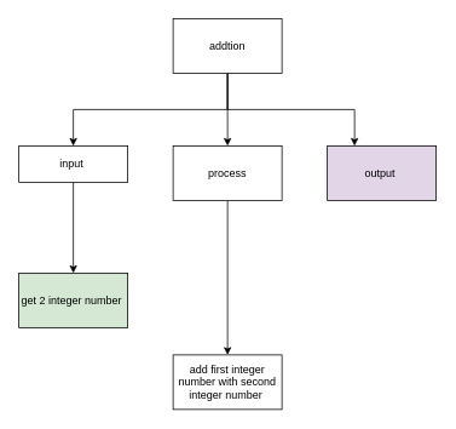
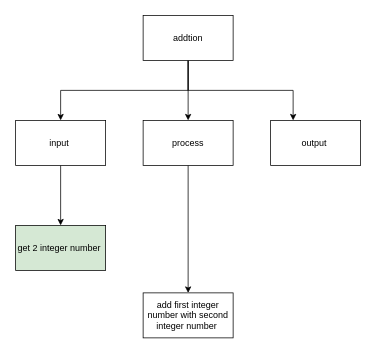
- <mxCell id="3" value="input&amp;nbsp;" style="rounded=0;whiteSpace=wrap;html=1;" vertex="1" parent="1"><mxGeometry x="20" y="160" width="120" height="40" as="geometry" /></mxCell>
+ <mxCell id="3" value="input&amp;nbsp;" style="rounded=0;whiteSpace=wrap;html=1;" vertex="1" parent="1"><mxGeometry x="20" y="160" width="120" height="60" as="geometry" /></mxCell>
- <mxCell id="10" value="output&amp;nbsp;" style="rounded=0;whiteSpace=wrap;html=1;fillColor=#e1d5e7;" vertex="1" parent="1"><mxGeometry x="360" y="160" width="120" height="60" as="geometry" /></mxCell>
+ <mxCell id="10" value="output&amp;nbsp;" style="rounded=0;whiteSpace=wrap;html=1;" vertex="1" parent="1"><mxGeometry x="360" y="160" width="120" height="60" as="geometry" /></mxCell>
